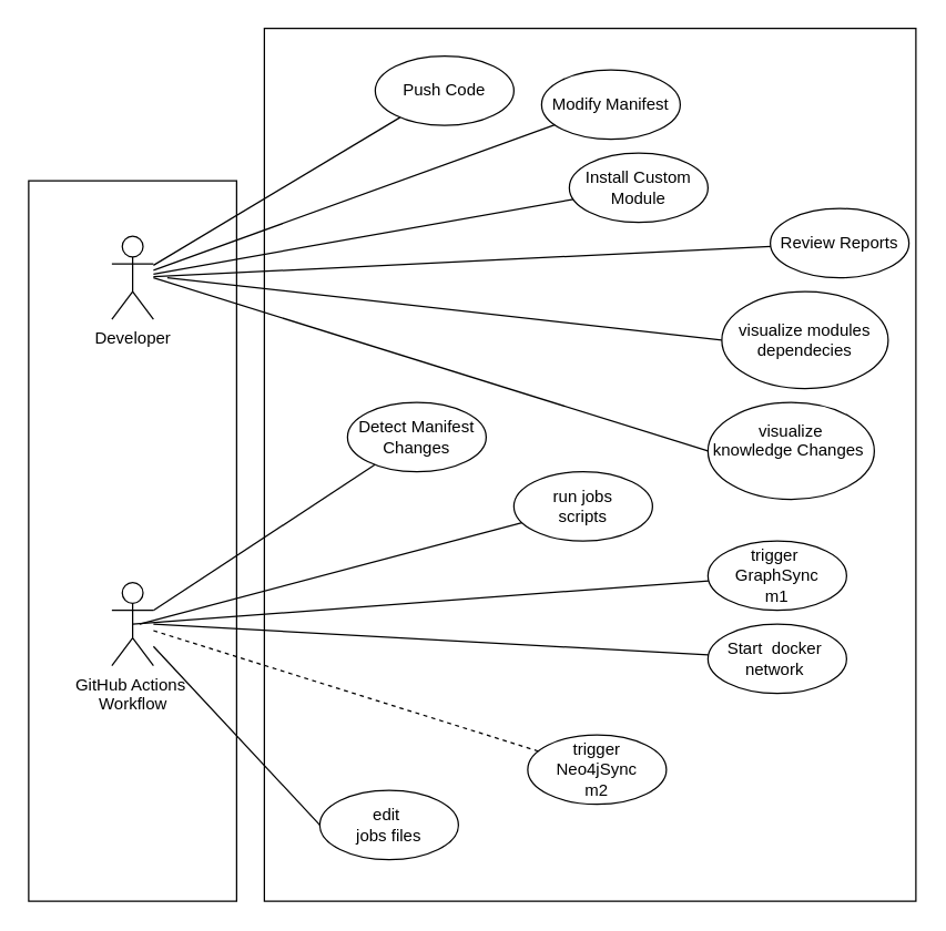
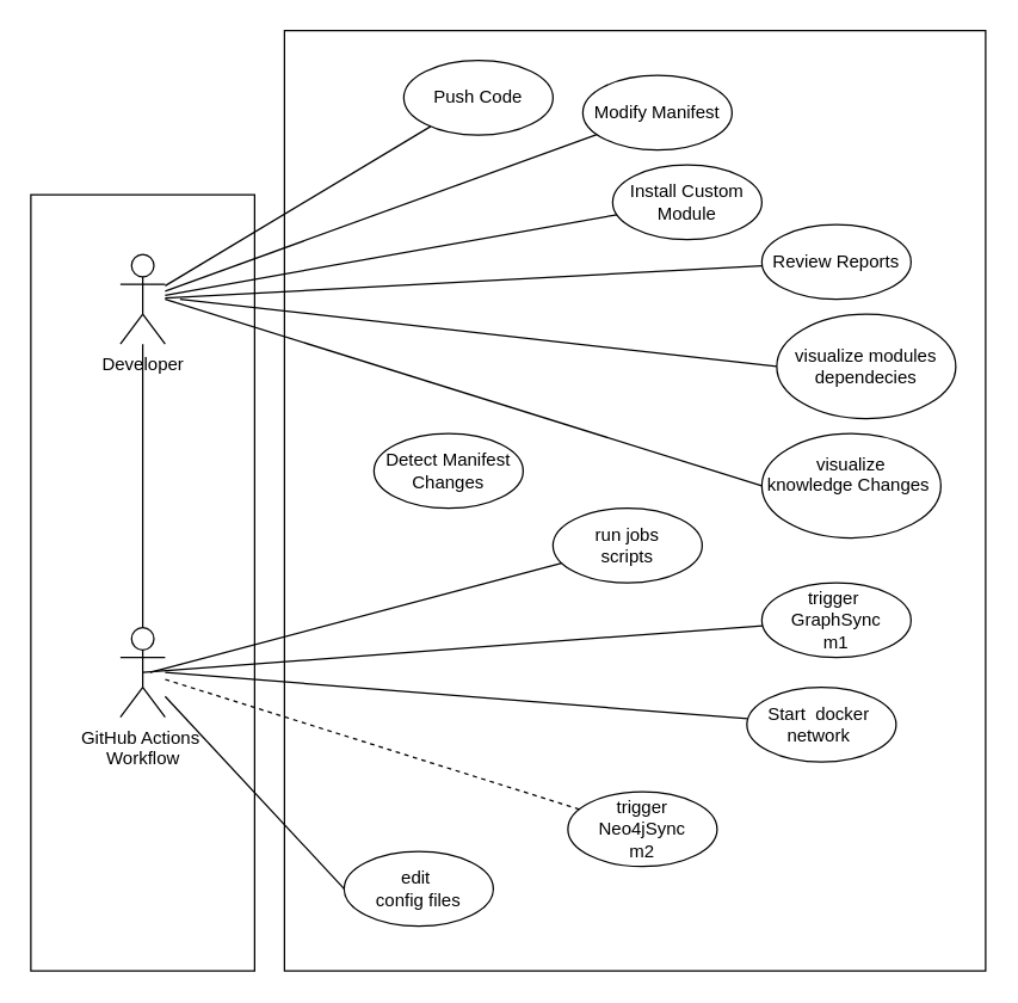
- <mxCell id="11" value="Review Reports" style="ellipse;whiteSpace=wrap;html=1;" parent="1" vertex="1"><mxGeometry x="555" y="150" width="100" height="50" as="geometry" /></mxCell>
+ <mxCell id="11" value="Review Reports" style="ellipse;whiteSpace=wrap;html=1;" parent="1" vertex="1"><mxGeometry x="510" y="150" width="100" height="50" as="geometry" /></mxCell>
- <mxCell id="22" value="" style="endArrow=none;html=1;rounded=0;" parent="1" source="6" target="12" edge="1"><mxGeometry width="50" height="50" relative="1" as="geometry"><mxPoint x="120" y="350" as="sourcePoint" /><mxPoint x="290" y="215" as="targetPoint" /></mxGeometry></mxCell>
+ <mxCell id="22" value="" style="endArrow=none;html=1;rounded=0;" parent="1" source="6" target="3" edge="1"><mxGeometry width="50" height="50" relative="1" as="geometry"><mxPoint x="120" y="350" as="sourcePoint" /><mxPoint x="290" y="215" as="targetPoint" /></mxGeometry></mxCell>
- <mxCell id="17" value="Start&amp;nbsp; docker&amp;nbsp; network&amp;nbsp;" style="ellipse;whiteSpace=wrap;html=1;" parent="1" vertex="1"><mxGeometry x="510" y="450" width="100" height="50" as="geometry" /></mxCell>
+ <mxCell id="17" value="Start&amp;nbsp; docker&amp;nbsp; network&amp;nbsp;" style="ellipse;whiteSpace=wrap;html=1;" parent="1" vertex="1"><mxGeometry x="500" y="460" width="100" height="50" as="geometry" /></mxCell>
- <mxCell id="13" value="edit&amp;nbsp;&lt;br&gt;jobs files" style="ellipse;whiteSpace=wrap;html=1;" parent="1" vertex="1"><mxGeometry x="230" y="570" width="100" height="50" as="geometry" /></mxCell>
+ <mxCell id="13" value="edit&amp;nbsp;&lt;br&gt;config files" style="ellipse;whiteSpace=wrap;html=1;" parent="1" vertex="1"><mxGeometry x="230" y="570" width="100" height="50" as="geometry" /></mxCell>
